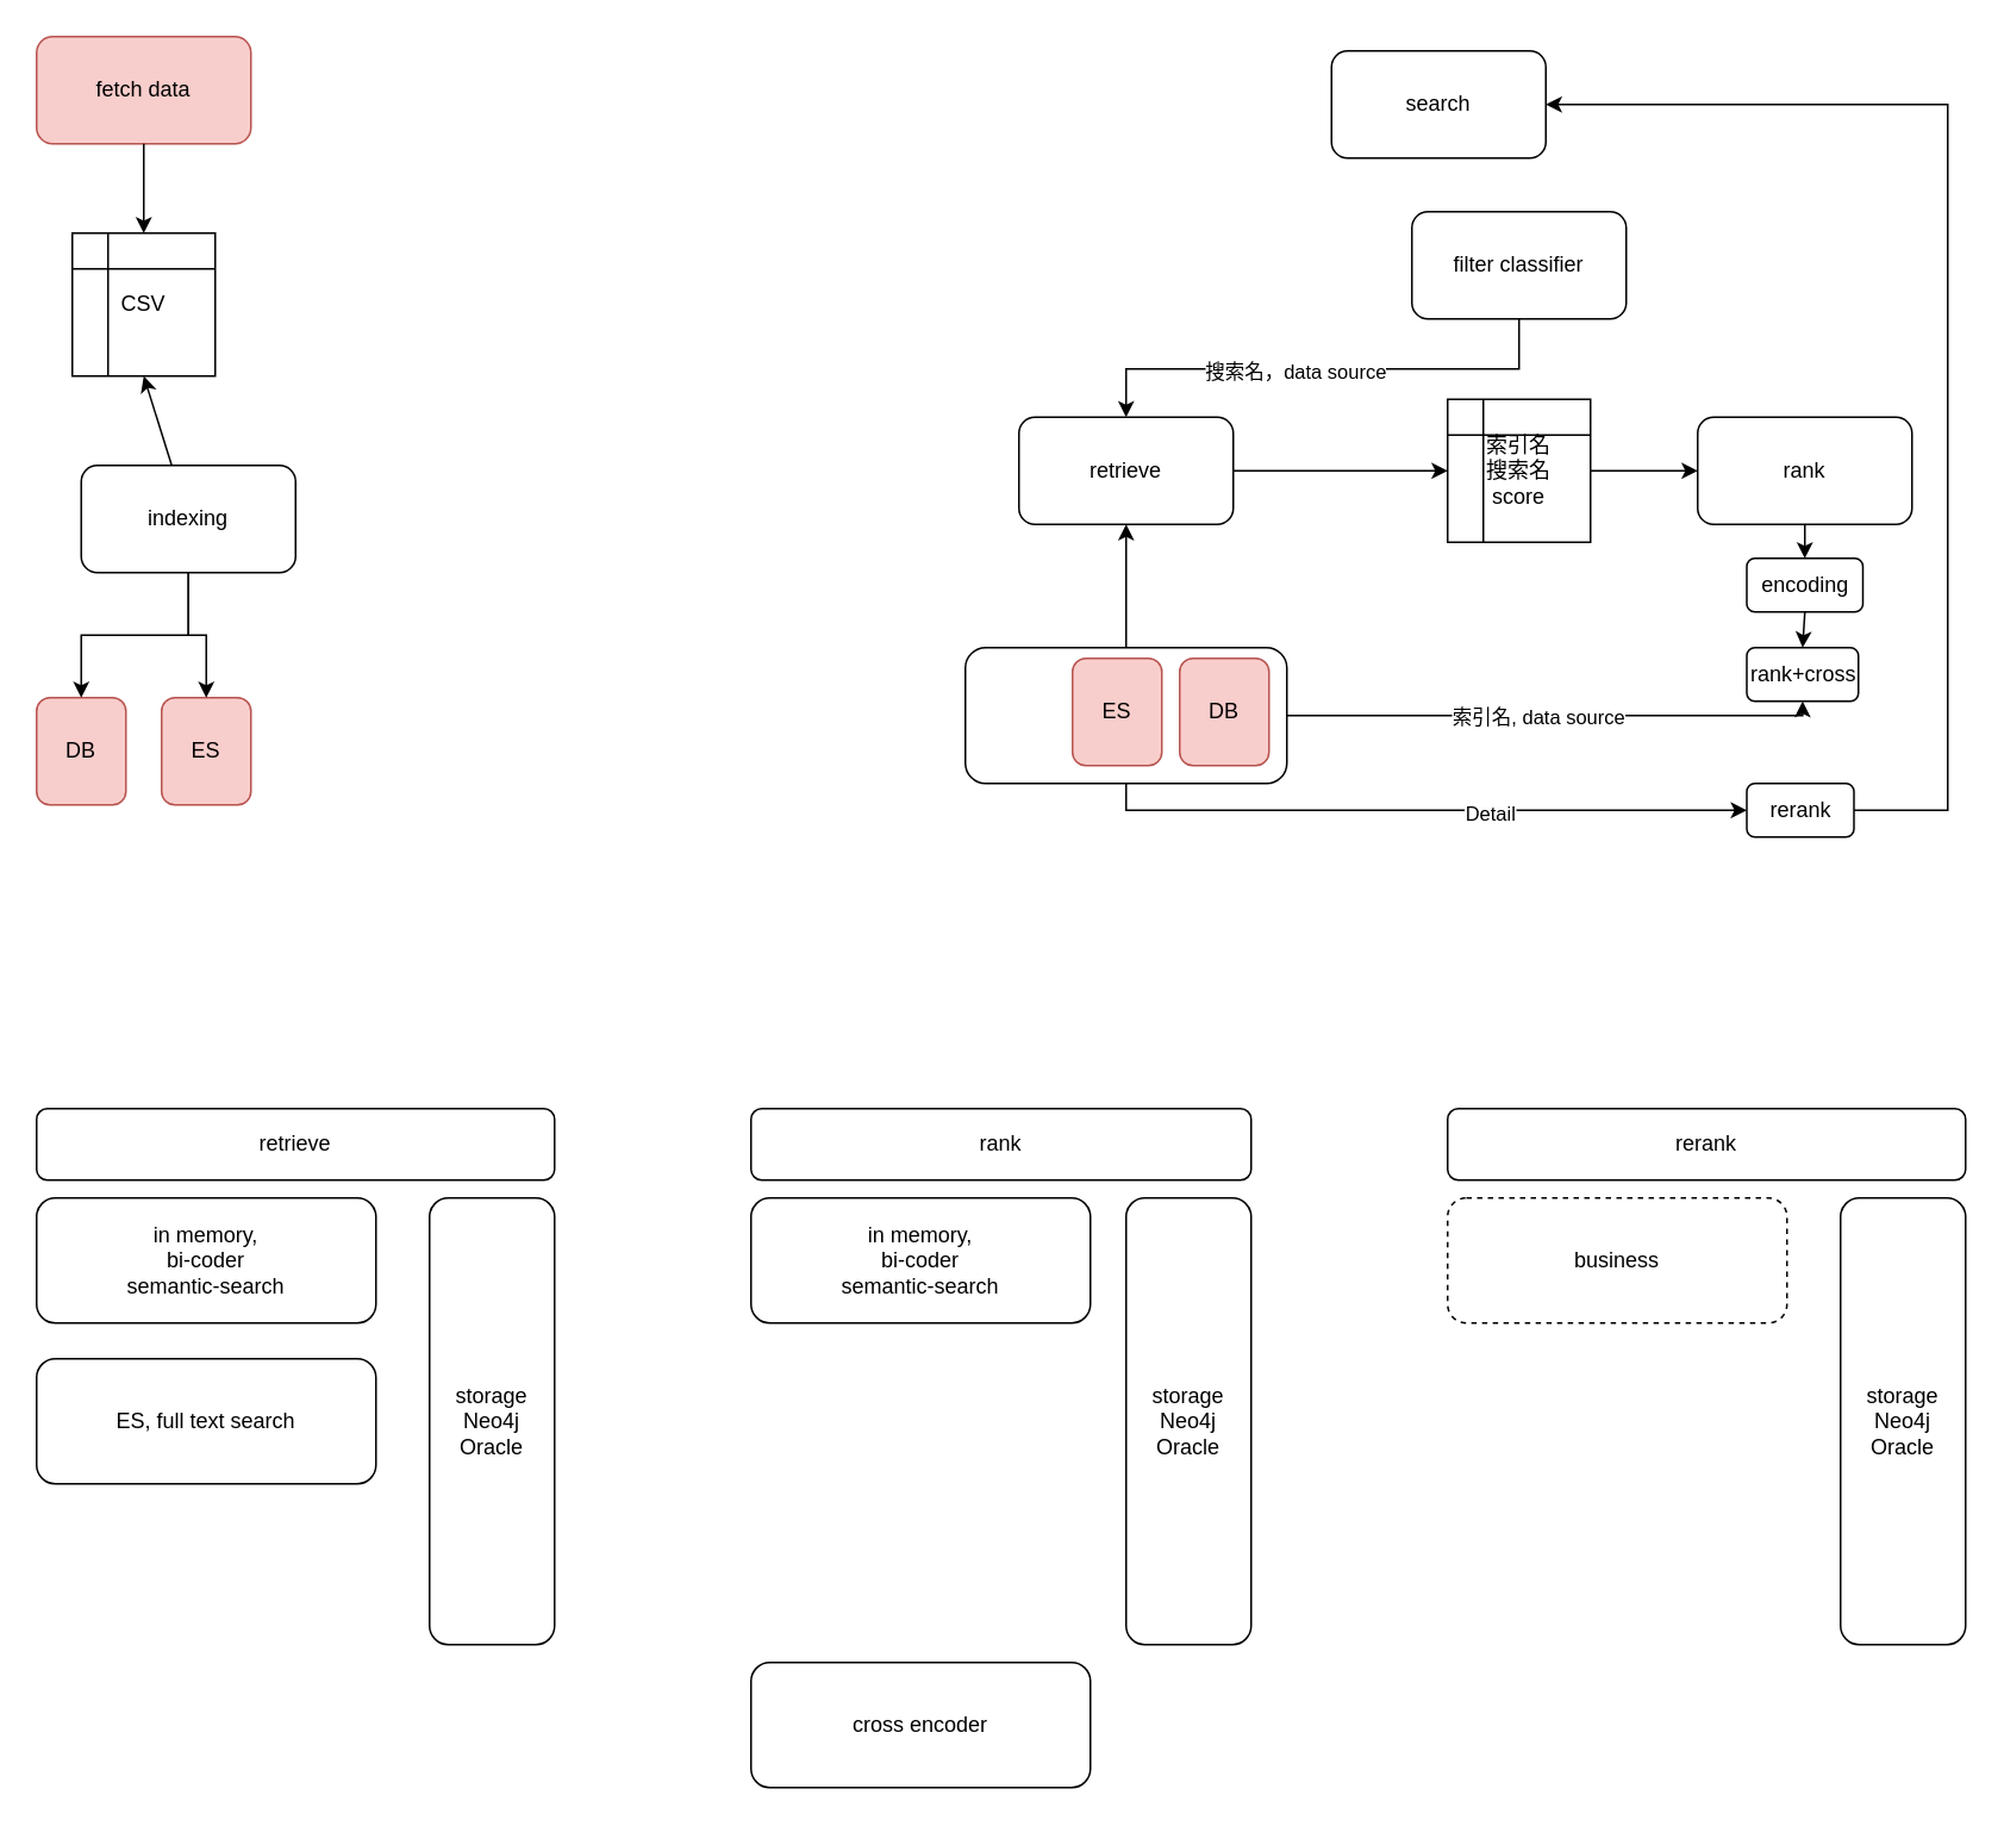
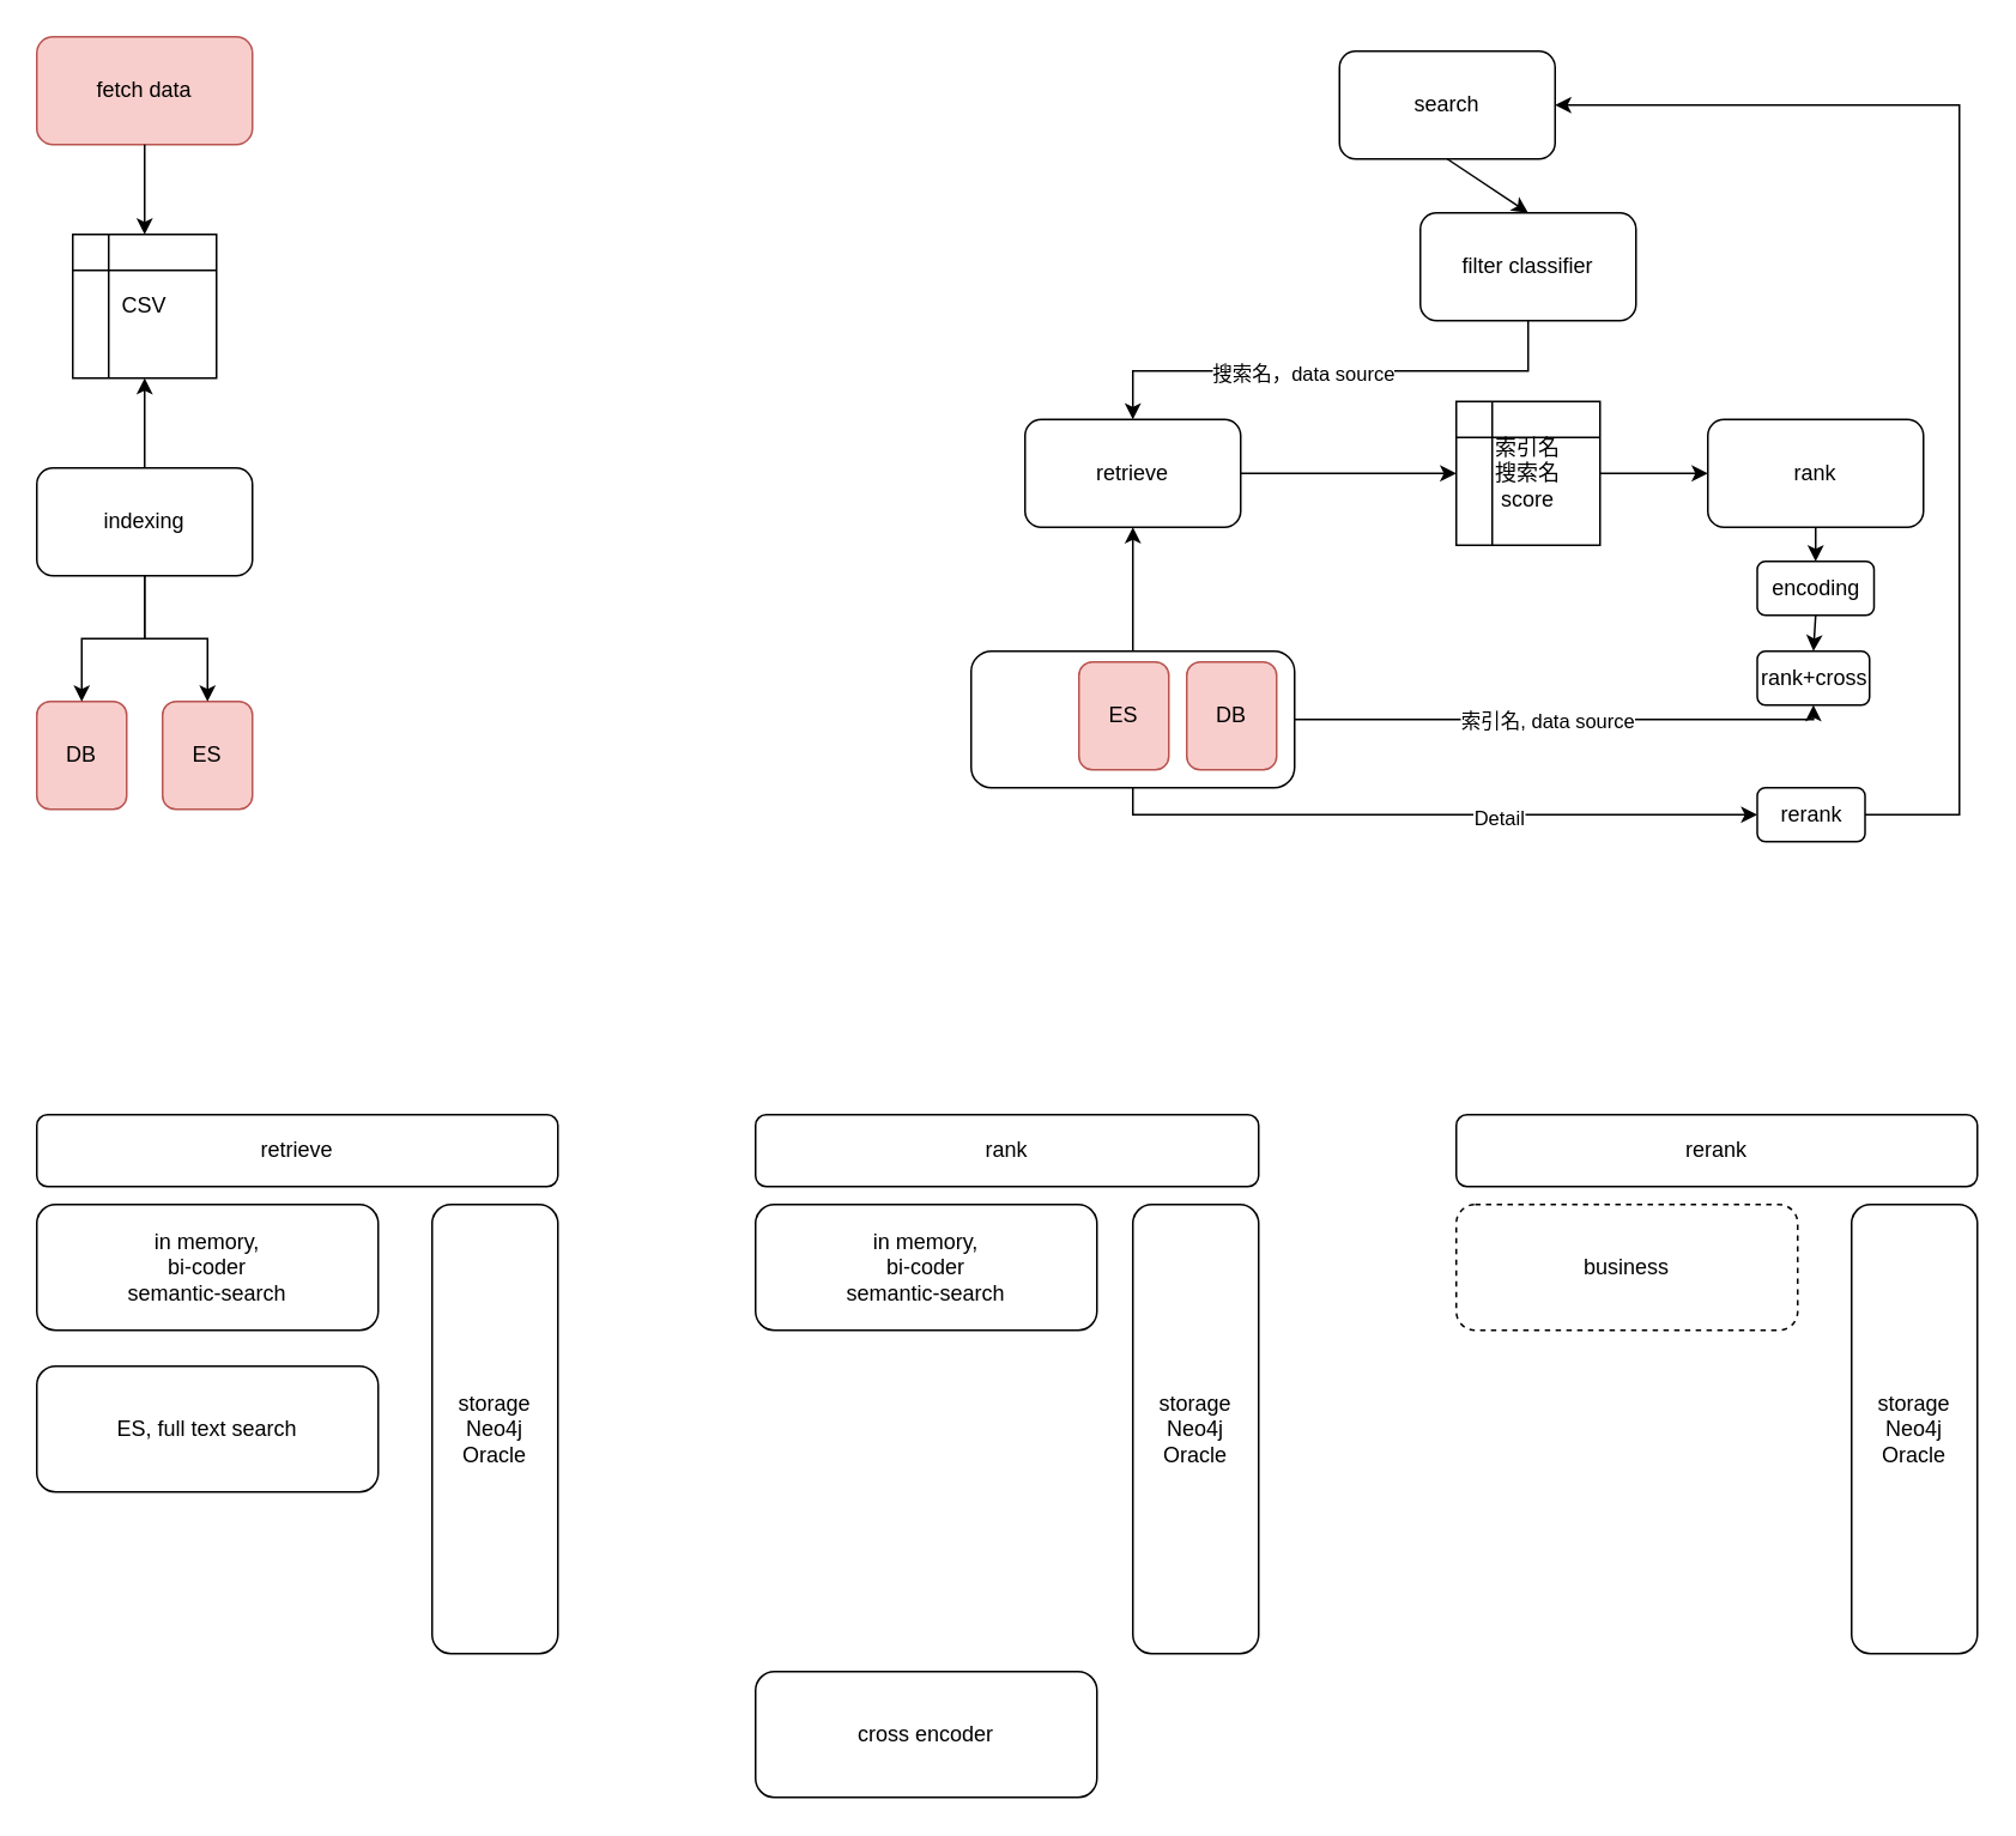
+ <mxCell id="33" value="" style="endArrow=classic;html=1;rounded=0;entryX=0.5;entryY=0;entryDx=0;entryDy=0;exitX=0.5;exitY=1;exitDx=0;exitDy=0;" parent="1" source="8" target="32" edge="1"><mxGeometry width="50" height="50" relative="1" as="geometry"><mxPoint x="600" y="248" as="sourcePoint" /><mxPoint x="650" y="198" as="targetPoint" /></mxGeometry></mxCell>
- <mxCell id="6" value="indexing" style="rounded=1;whiteSpace=wrap;html=1;" parent="1" vertex="1"><mxGeometry x="45" y="260" width="120" height="60" as="geometry" /></mxCell>
+ <mxCell id="6" value="indexing" style="rounded=1;whiteSpace=wrap;html=1;" parent="1" vertex="1"><mxGeometry x="20" y="260" width="120" height="60" as="geometry" /></mxCell>
